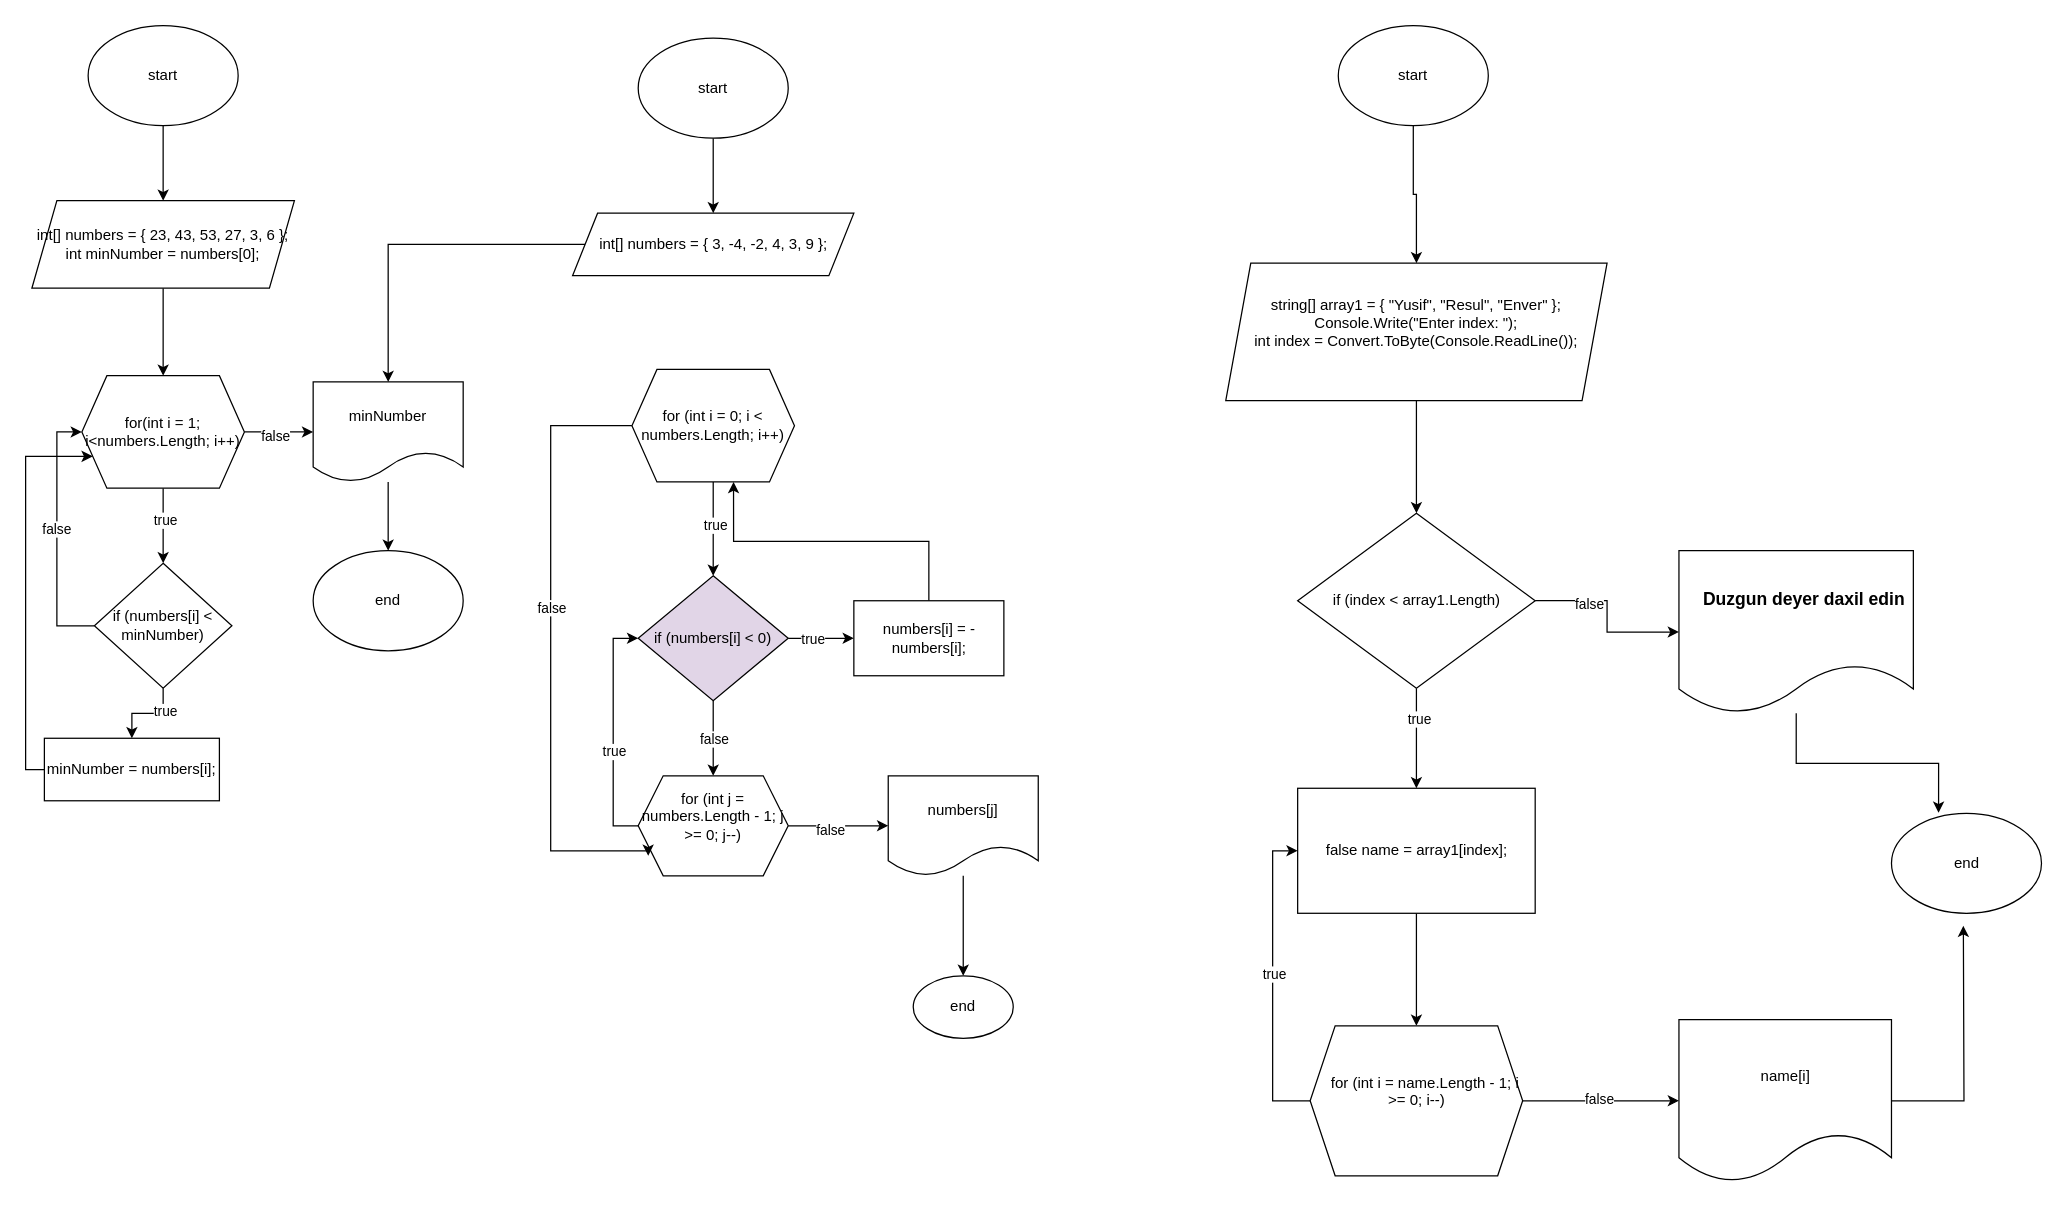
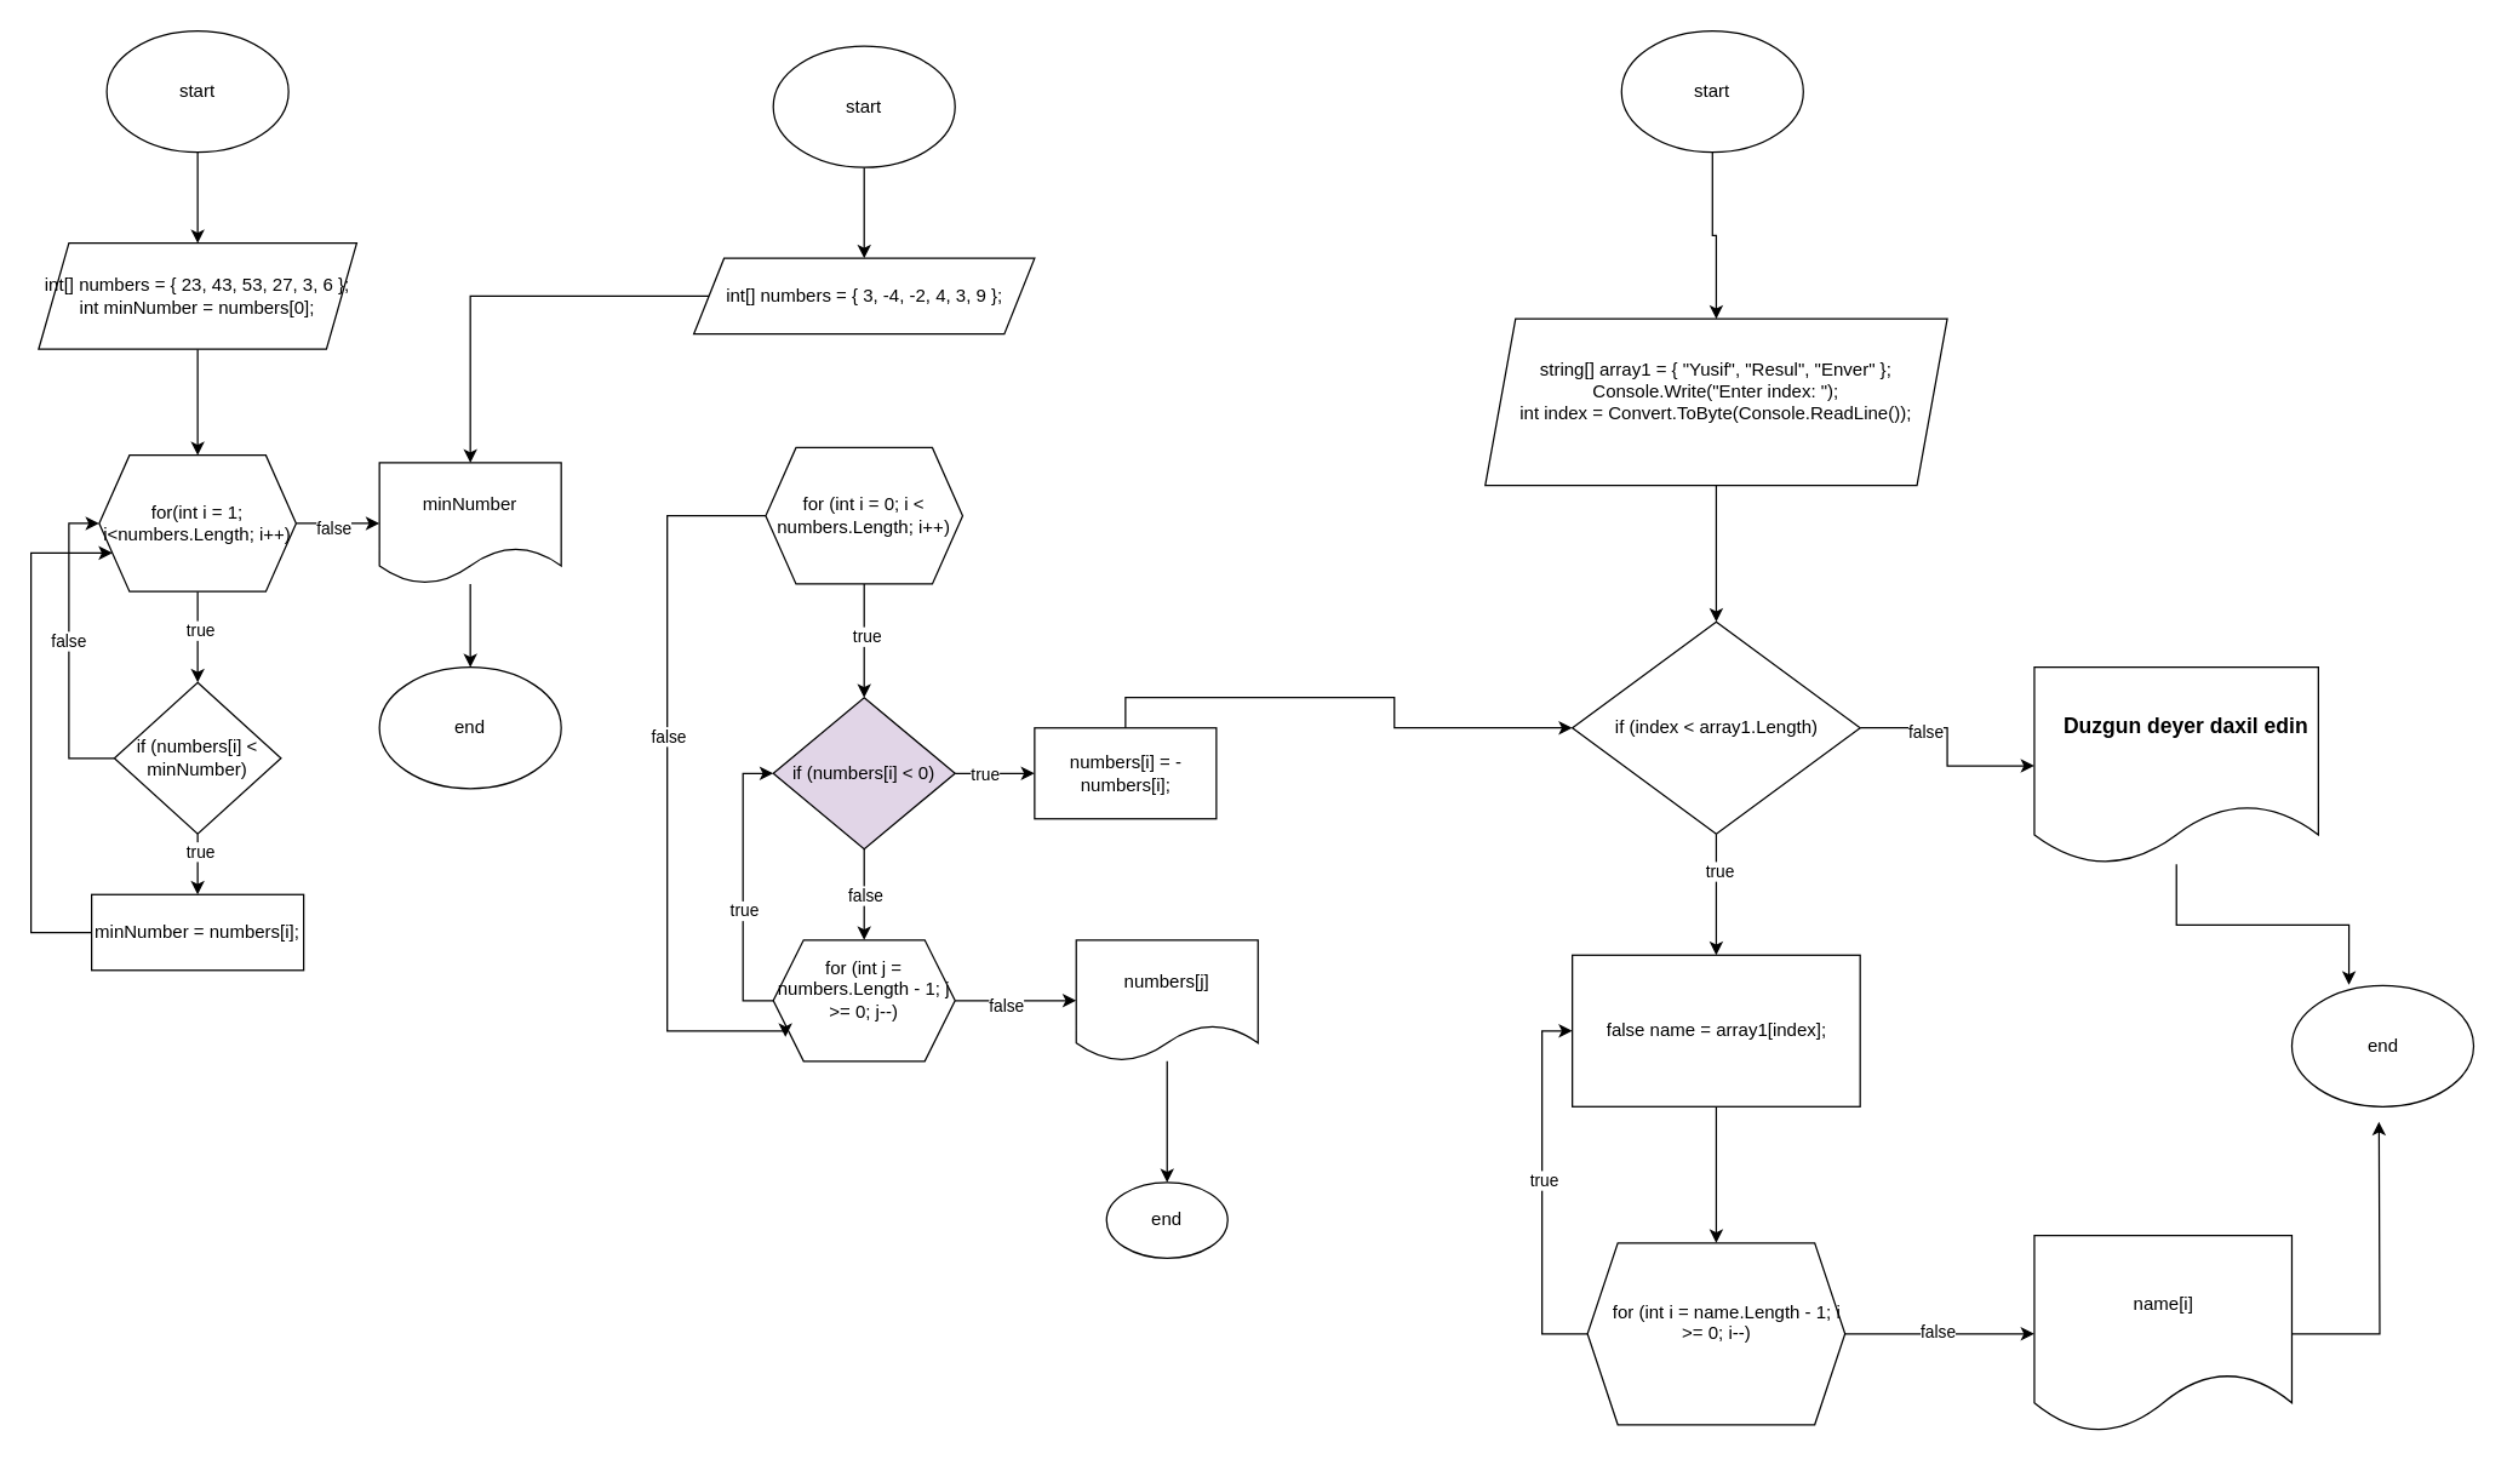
- <mxCell id="38" style="edgeStyle=orthogonalEdgeStyle;rounded=0;orthogonalLoop=1;jettySize=auto;html=1;exitX=0.5;exitY=0;exitDx=0;exitDy=0;entryX=0.625;entryY=1;entryDx=0;entryDy=0;" edge="1" parent="1" source="39" target="27"><mxGeometry relative="1" as="geometry" /></mxCell>
+ <mxCell id="38" style="edgeStyle=orthogonalEdgeStyle;rounded=0;orthogonalLoop=1;jettySize=auto;html=1;exitX=0.5;exitY=0;exitDx=0;exitDy=0;" edge="1" parent="1" source="39" target="53"><mxGeometry relative="1" as="geometry" /></mxCell>
- <mxCell id="20" value="minNumber = numbers[i];" style="rounded=0;whiteSpace=wrap;html=1;" vertex="1" parent="1"><mxGeometry x="35" y="590" width="140" height="50" as="geometry" /></mxCell>
+ <mxCell id="20" value="minNumber = numbers[i];" style="rounded=0;whiteSpace=wrap;html=1;" vertex="1" parent="1"><mxGeometry x="60" y="590" width="140" height="50" as="geometry" /></mxCell>
